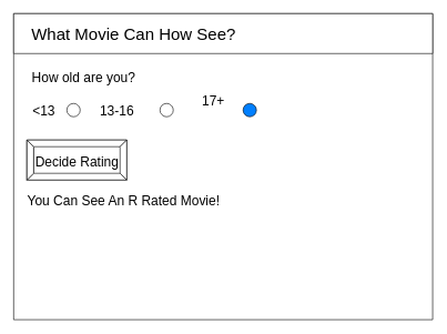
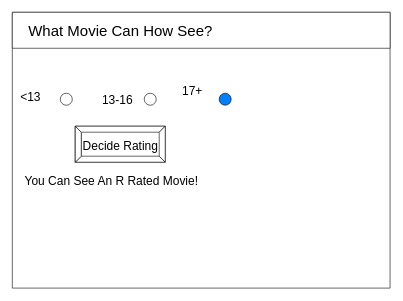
- <mxCell id="6" value="How old are you?" style="text;html=1;align=center;verticalAlign=middle;resizable=0;points=[];autosize=1;strokeColor=none;fillColor=none;fontSize=20;" vertex="1" parent="1"><mxGeometry x="40" y="100" width="170" height="30" as="geometry" /></mxCell>
- <mxCell id="7" value="&amp;lt;13" style="text;html=1;align=center;verticalAlign=middle;resizable=0;points=[];autosize=1;strokeColor=none;fillColor=none;fontSize=20;" vertex="1" parent="1"><mxGeometry x="40" y="150" width="50" height="30" as="geometry" /></mxCell>
+ <mxCell id="7" value="&amp;lt;13" style="text;html=1;align=center;verticalAlign=middle;resizable=0;points=[];autosize=1;strokeColor=none;fillColor=none;fontSize=20;" vertex="1" parent="1"><mxGeometry x="25" y="145" width="50" height="30" as="geometry" /></mxCell>
- <mxCell id="9" value="13-16" style="text;html=1;align=center;verticalAlign=middle;resizable=0;points=[];autosize=1;strokeColor=none;fillColor=none;fontSize=20;" vertex="1" parent="1"><mxGeometry x="140" y="150" width="70" height="30" as="geometry" /></mxCell>
+ <mxCell id="9" value="13-16" style="text;html=1;align=center;verticalAlign=middle;resizable=0;points=[];autosize=1;strokeColor=none;fillColor=none;fontSize=20;" vertex="1" parent="1"><mxGeometry x="160" y="150" width="70" height="30" as="geometry" /></mxCell>
- <mxCell id="5" value="&lt;font style=&quot;font-size: 20px&quot;&gt;Decide Rating&lt;/font&gt;" style="labelPosition=center;verticalLabelPosition=middle;align=center;html=1;shape=mxgraph.basic.button;dx=10;fontSize=25;" vertex="1" parent="1"><mxGeometry x="40" y="210" width="150" height="60" as="geometry" /></mxCell>
+ <mxCell id="5" value="&lt;font style=&quot;font-size: 20px&quot;&gt;Decide Rating&lt;/font&gt;" style="labelPosition=center;verticalLabelPosition=middle;align=center;html=1;shape=mxgraph.basic.button;dx=10;fontSize=25;" vertex="1" parent="1"><mxGeometry x="125" y="210" width="150" height="60" as="geometry" /></mxCell>
